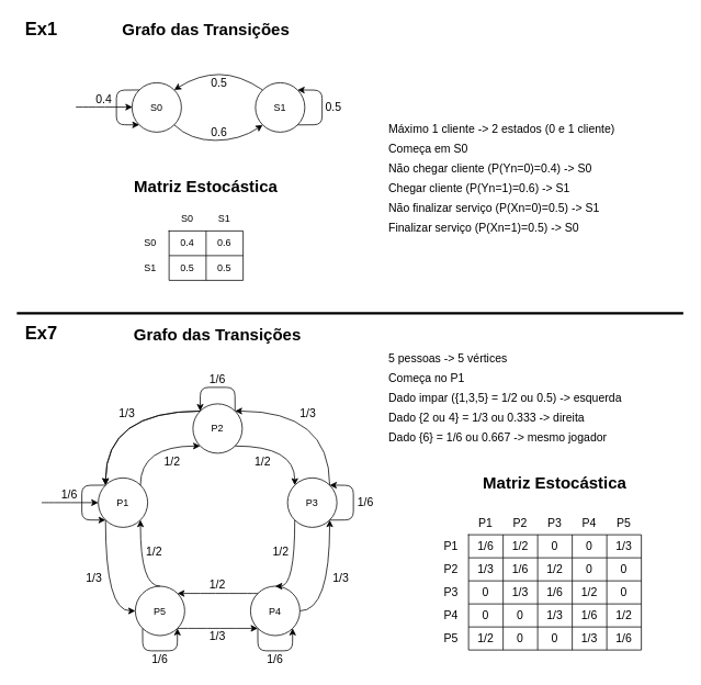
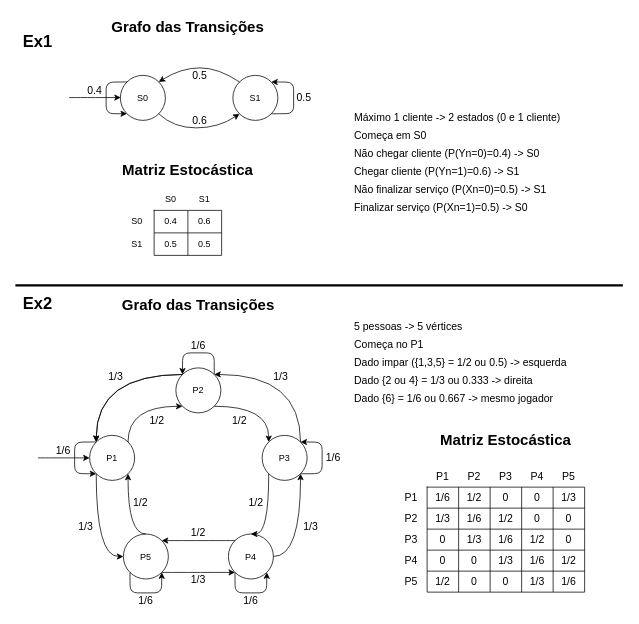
- <mxCell id="109" value="&lt;font style=&quot;font-size: 22px;&quot;&gt;&lt;b&gt;Ex1&lt;/b&gt;&lt;/font&gt;" style="text;html=1;strokeColor=none;fillColor=none;align=center;verticalAlign=middle;whiteSpace=wrap;rounded=0;fontSize=13;" vertex="1" parent="1"><mxGeometry x="20" y="20" width="60" height="30" as="geometry" /></mxCell>
+ <mxCell id="109" value="&lt;font style=&quot;font-size: 22px;&quot;&gt;&lt;b&gt;Ex1&lt;/b&gt;&lt;/font&gt;" style="text;html=1;strokeColor=none;fillColor=none;align=center;verticalAlign=middle;whiteSpace=wrap;rounded=0;fontSize=13;" vertex="1" parent="1"><mxGeometry x="20" y="40" width="60" height="30" as="geometry" /></mxCell>
- <mxCell id="110" value="&lt;font style=&quot;font-size: 22px;&quot;&gt;&lt;b&gt;Ex7&lt;/b&gt;&lt;/font&gt;" style="text;html=1;strokeColor=none;fillColor=none;align=center;verticalAlign=middle;whiteSpace=wrap;rounded=0;fontSize=13;" vertex="1" parent="1"><mxGeometry x="20" y="390" width="60" height="30" as="geometry" /></mxCell>
+ <mxCell id="110" value="&lt;font style=&quot;font-size: 22px;&quot;&gt;&lt;b&gt;Ex2&lt;/b&gt;&lt;/font&gt;" style="text;html=1;strokeColor=none;fillColor=none;align=center;verticalAlign=middle;whiteSpace=wrap;rounded=0;fontSize=13;" vertex="1" parent="1"><mxGeometry x="20" y="390" width="60" height="30" as="geometry" /></mxCell>
